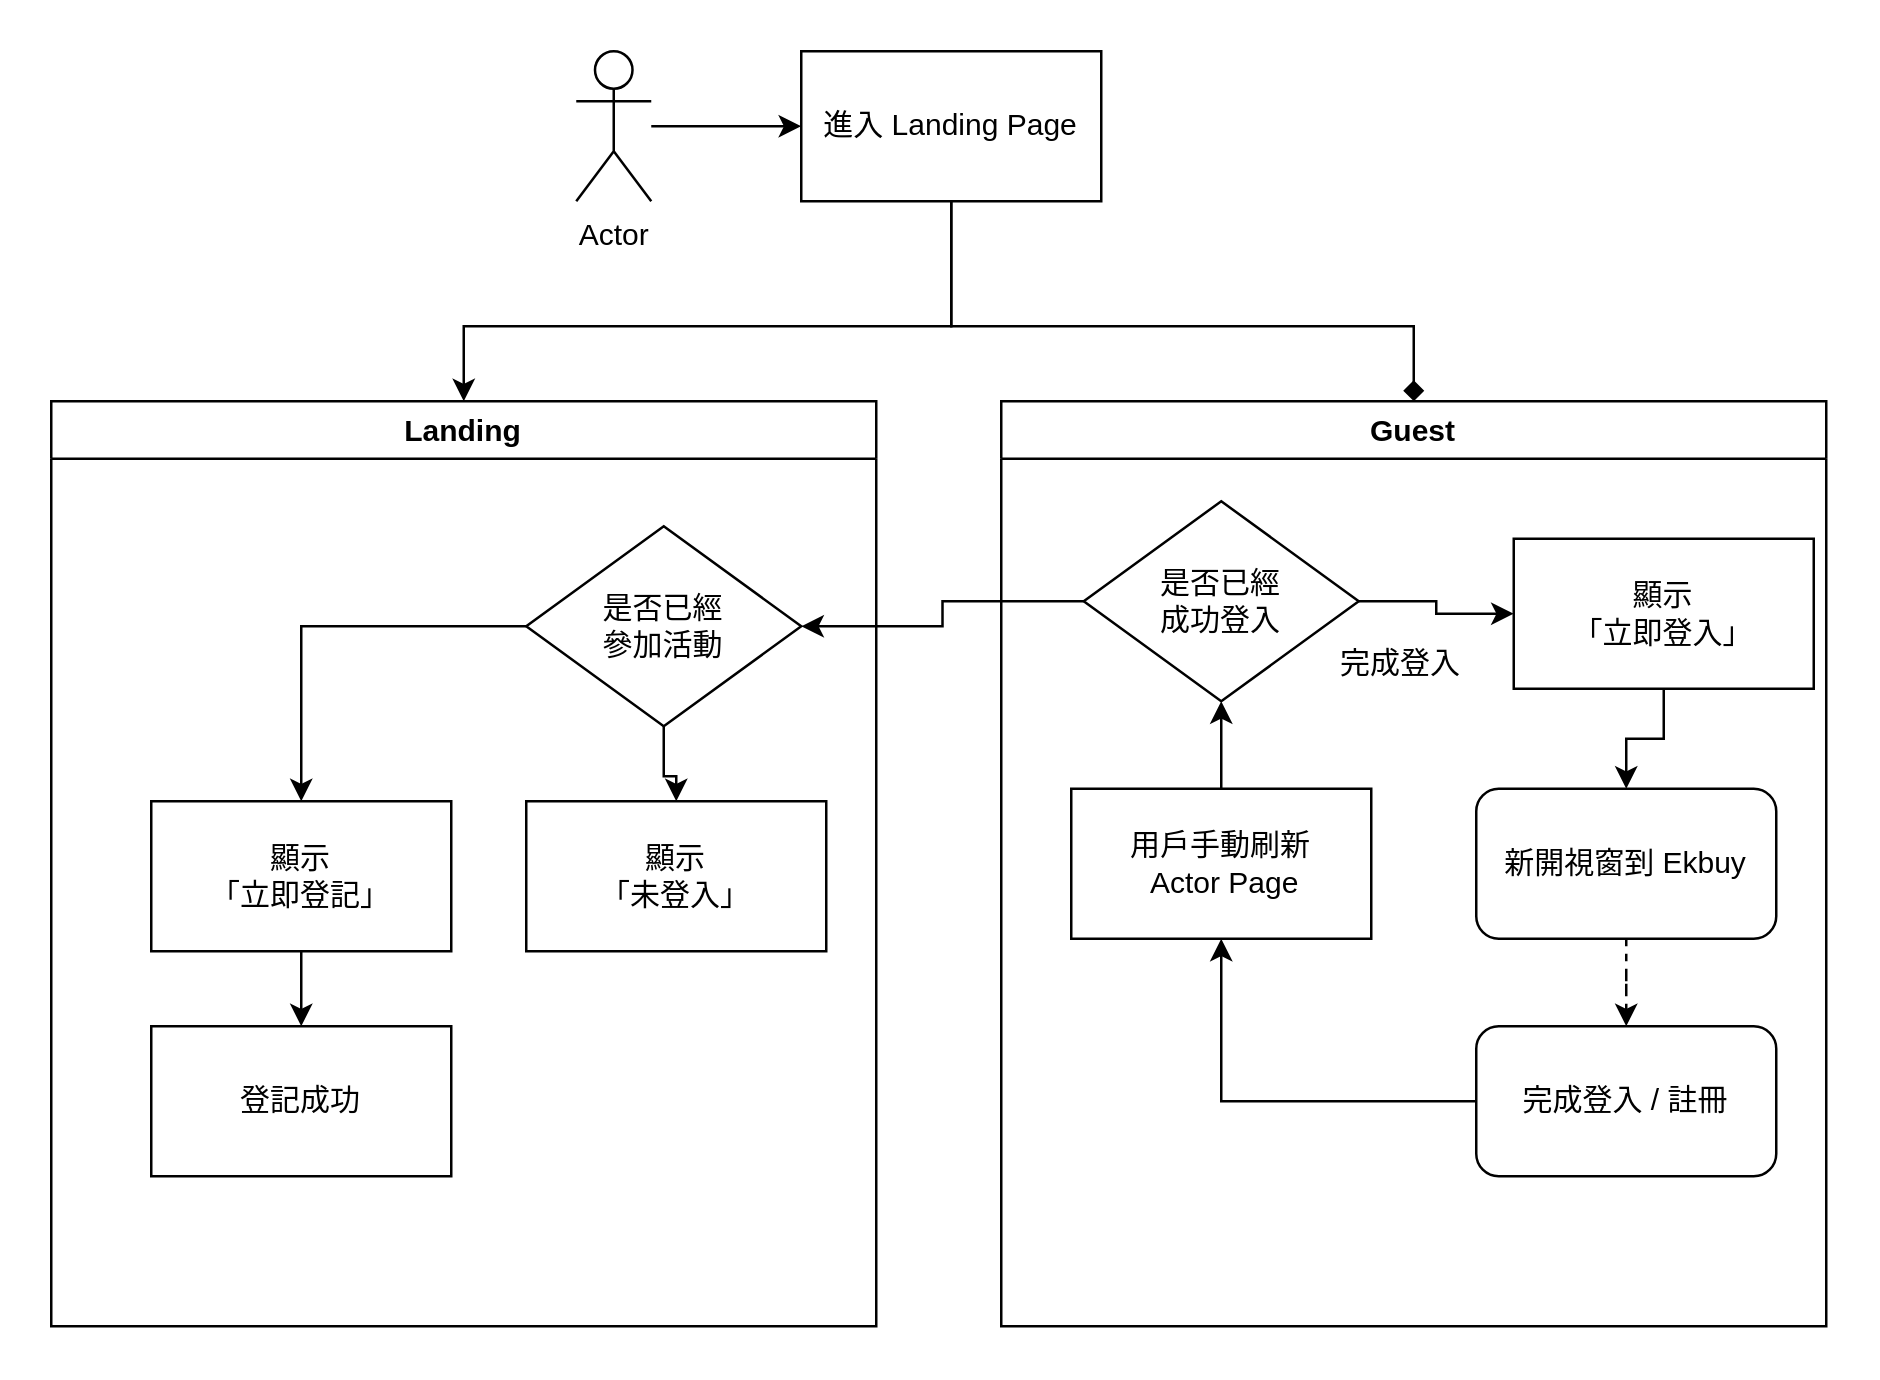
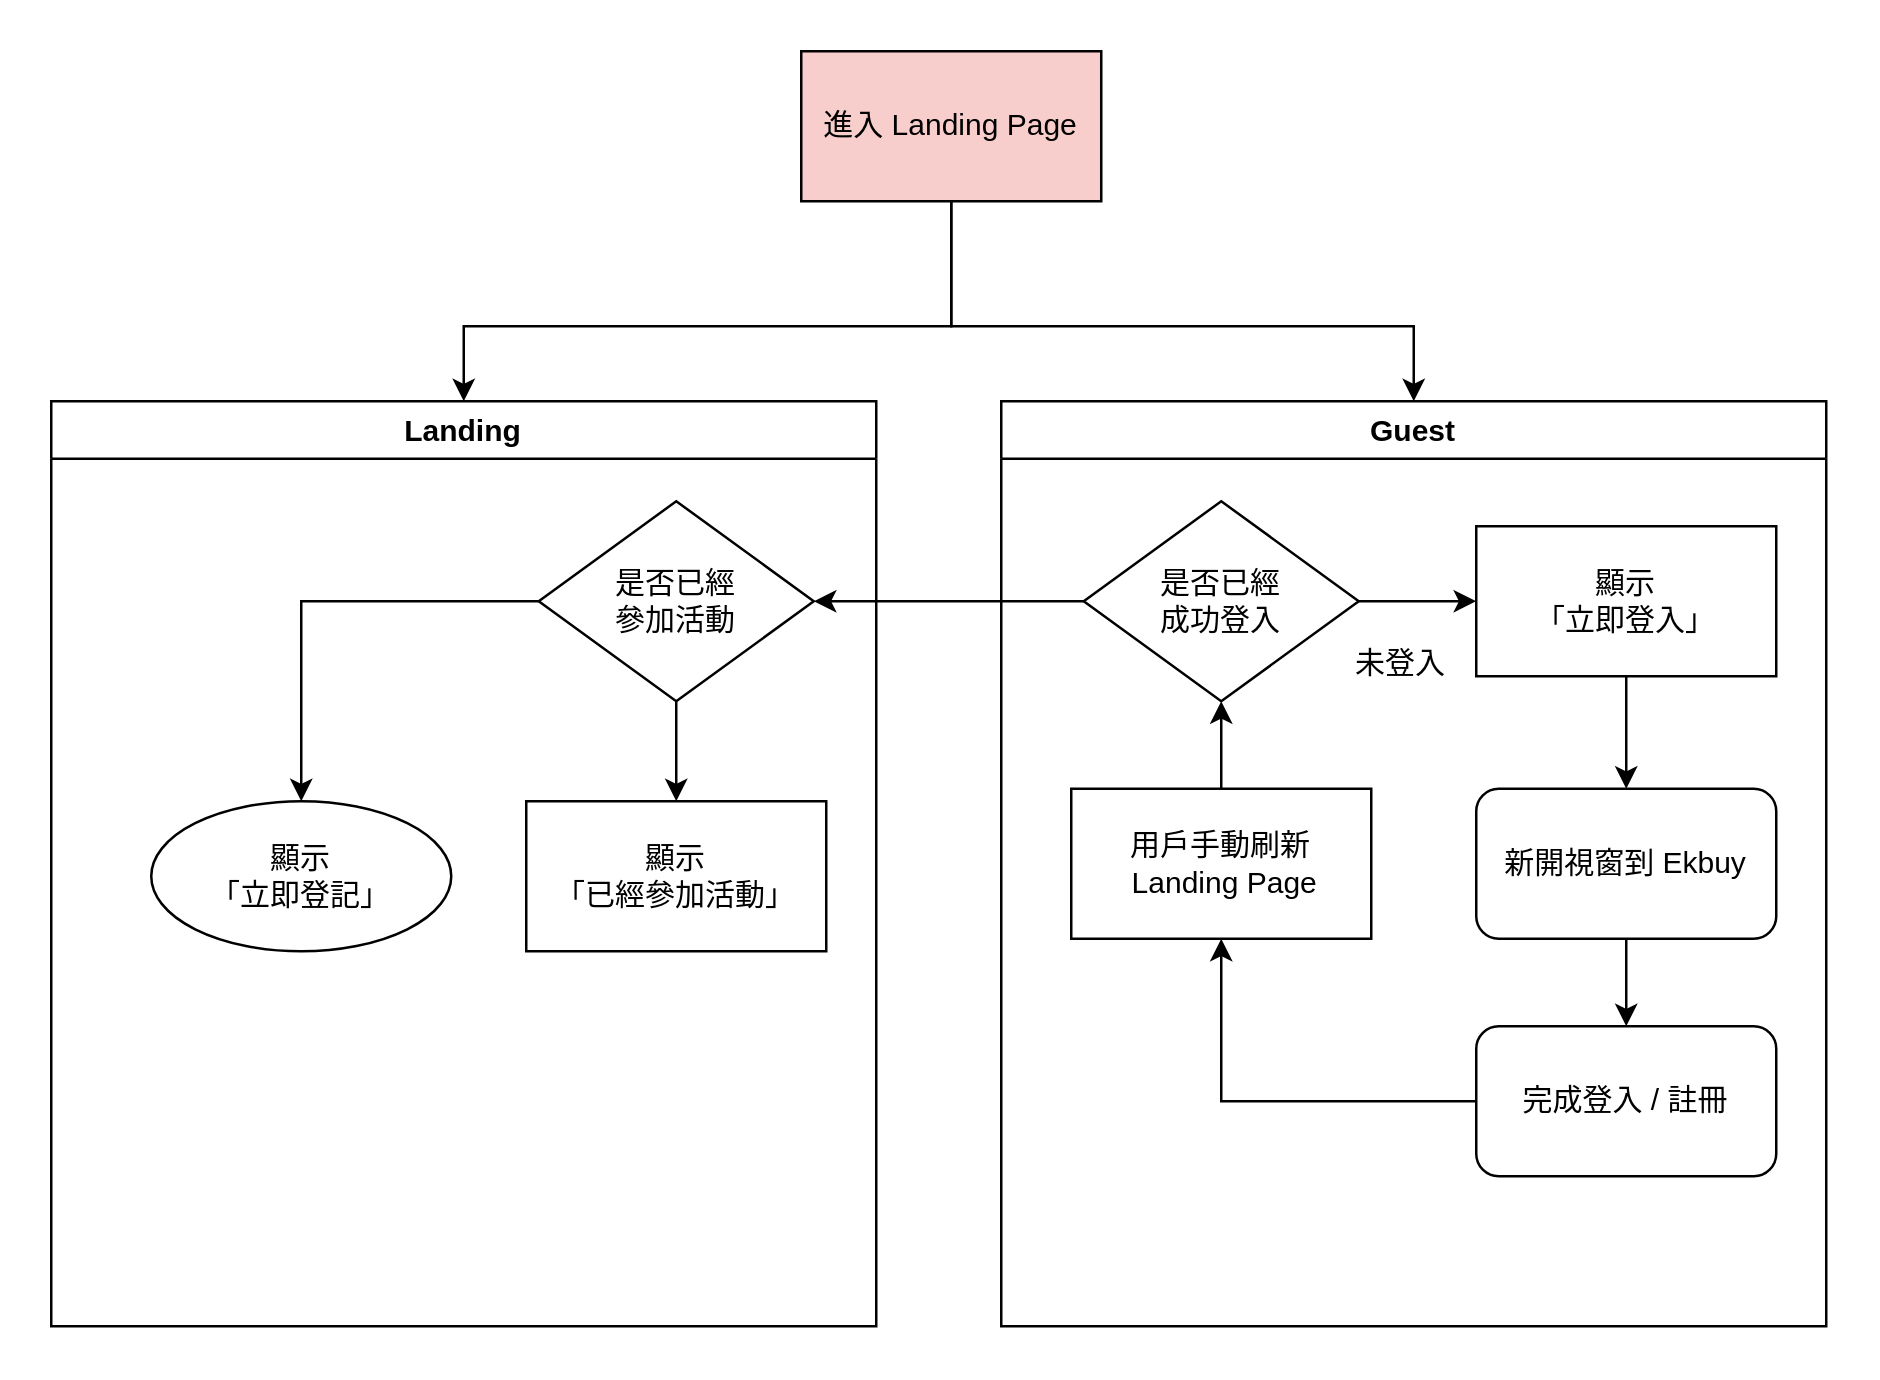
- <mxCell id="3" value="Actor" style="shape=umlActor;verticalLabelPosition=bottom;verticalAlign=top;html=1;outlineConnect=0;" vertex="1" parent="1"><mxGeometry x="230" y="20" width="30" height="60" as="geometry" /></mxCell>
- <mxCell id="2" value="" style="edgeStyle=orthogonalEdgeStyle;rounded=0;orthogonalLoop=1;jettySize=auto;html=1;" edge="1" parent="1" source="3" target="6"><mxGeometry relative="1" as="geometry" /></mxCell>
- <mxCell id="6" value="進入 Landing Page" style="whiteSpace=wrap;html=1;" vertex="1" parent="1"><mxGeometry x="320" y="20" width="120" height="60" as="geometry" /></mxCell>
+ <mxCell id="6" value="進入 Landing Page" style="whiteSpace=wrap;html=1;fillColor=#f8cecc;" vertex="1" parent="1"><mxGeometry x="320" y="20" width="120" height="60" as="geometry" /></mxCell>
- <mxCell id="5" style="edgeStyle=orthogonalEdgeStyle;rounded=0;orthogonalLoop=1;jettySize=auto;html=1;entryX=0.5;entryY=0;entryDx=0;entryDy=0;endArrow=diamond;" edge="1" parent="1" source="6" target="15"><mxGeometry relative="1" as="geometry"><mxPoint x="550" y="160" as="targetPoint" /><Array as="points"><mxPoint x="380" y="130" /><mxPoint x="565" y="130" /></Array></mxGeometry></mxCell>
+ <mxCell id="5" style="edgeStyle=orthogonalEdgeStyle;rounded=0;orthogonalLoop=1;jettySize=auto;html=1;entryX=0.5;entryY=0;entryDx=0;entryDy=0;" edge="1" parent="1" source="6" target="15"><mxGeometry relative="1" as="geometry"><mxPoint x="550" y="160" as="targetPoint" /><Array as="points"><mxPoint x="380" y="130" /><mxPoint x="565" y="130" /></Array></mxGeometry></mxCell>
- <mxCell id="16" value="顯示&lt;br&gt;「立即登入」" style="whiteSpace=wrap;html=1;" vertex="1" parent="15"><mxGeometry x="205" y="55" width="120" height="60" as="geometry" /></mxCell>
+ <mxCell id="16" value="顯示&lt;br&gt;「立即登入」" style="whiteSpace=wrap;html=1;" vertex="1" parent="15"><mxGeometry x="190" y="50" width="120" height="60" as="geometry" /></mxCell>
- <mxCell id="10" value="是否已經&lt;br&gt;參加活動" style="rhombus;whiteSpace=wrap;html=1;" vertex="1" parent="7"><mxGeometry x="190" y="50" width="110" height="80" as="geometry" /></mxCell>
+ <mxCell id="10" value="是否已經&lt;br&gt;參加活動" style="rhombus;whiteSpace=wrap;html=1;" vertex="1" parent="7"><mxGeometry x="195" y="40" width="110" height="80" as="geometry" /></mxCell>
- <mxCell id="26" value="完成登入" style="text;html=1;strokeColor=none;fillColor=none;align=center;verticalAlign=middle;whiteSpace=wrap;rounded=0;" vertex="1" parent="15"><mxGeometry x="130" y="90" width="60" height="30" as="geometry" /></mxCell>
+ <mxCell id="26" value="未登入" style="text;html=1;strokeColor=none;fillColor=none;align=center;verticalAlign=middle;whiteSpace=wrap;rounded=0;" vertex="1" parent="15"><mxGeometry x="130" y="90" width="60" height="30" as="geometry" /></mxCell>
- <mxCell id="23" value="用戶手動刷新&lt;br&gt;&amp;nbsp;Actor Page" style="whiteSpace=wrap;html=1;" vertex="1" parent="15"><mxGeometry x="28" y="155" width="120" height="60" as="geometry" /></mxCell>
+ <mxCell id="23" value="用戶手動刷新&lt;br&gt;&amp;nbsp;Landing Page" style="whiteSpace=wrap;html=1;" vertex="1" parent="15"><mxGeometry x="28" y="155" width="120" height="60" as="geometry" /></mxCell>
- <mxCell id="13" value="顯示&lt;br&gt;「立即登記」" style="whiteSpace=wrap;html=1;" vertex="1" parent="7"><mxGeometry x="40" y="160" width="120" height="60" as="geometry" /></mxCell>
+ <mxCell id="13" value="顯示&lt;br&gt;「立即登記」" style="ellipse;whiteSpace=wrap;html=1;" vertex="1" parent="7"><mxGeometry x="40" y="160" width="120" height="60" as="geometry" /></mxCell>
- <mxCell id="11" value="顯示&lt;br&gt;「未登入」" style="whiteSpace=wrap;html=1;" vertex="1" parent="7"><mxGeometry x="190" y="160" width="120" height="60" as="geometry" /></mxCell>
+ <mxCell id="11" value="顯示&lt;br&gt;「已經參加活動」" style="whiteSpace=wrap;html=1;" vertex="1" parent="7"><mxGeometry x="190" y="160" width="120" height="60" as="geometry" /></mxCell>
- <mxCell id="21" value="" style="edgeStyle=orthogonalEdgeStyle;rounded=0;orthogonalLoop=1;jettySize=auto;html=1;dashed=1;" edge="1" parent="15" source="17" target="20"><mxGeometry relative="1" as="geometry" /></mxCell>
+ <mxCell id="21" value="" style="edgeStyle=orthogonalEdgeStyle;rounded=0;orthogonalLoop=1;jettySize=auto;html=1;" edge="1" parent="15" source="17" target="20"><mxGeometry relative="1" as="geometry" /></mxCell>
- <mxCell id="12" value="" style="edgeStyle=orthogonalEdgeStyle;rounded=0;orthogonalLoop=1;jettySize=auto;html=1;" edge="1" parent="7" source="13" target="14"><mxGeometry relative="1" as="geometry" /></mxCell>
- <mxCell id="14" value="登記成功" style="whiteSpace=wrap;html=1;" vertex="1" parent="7"><mxGeometry x="40" y="250" width="120" height="60" as="geometry" /></mxCell>
